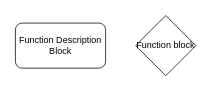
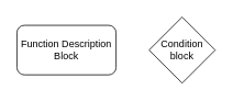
- <mxCell id="3" value="Function block" style="rhombus;whiteSpace=wrap;html=1;" vertex="1" parent="1"><mxGeometry x="180" y="20" width="80" height="80" as="geometry" /></mxCell>
+ <mxCell id="3" value="Condition block" style="rhombus;whiteSpace=wrap;html=1;" vertex="1" parent="1"><mxGeometry x="180" y="20" width="80" height="80" as="geometry" /></mxCell>
